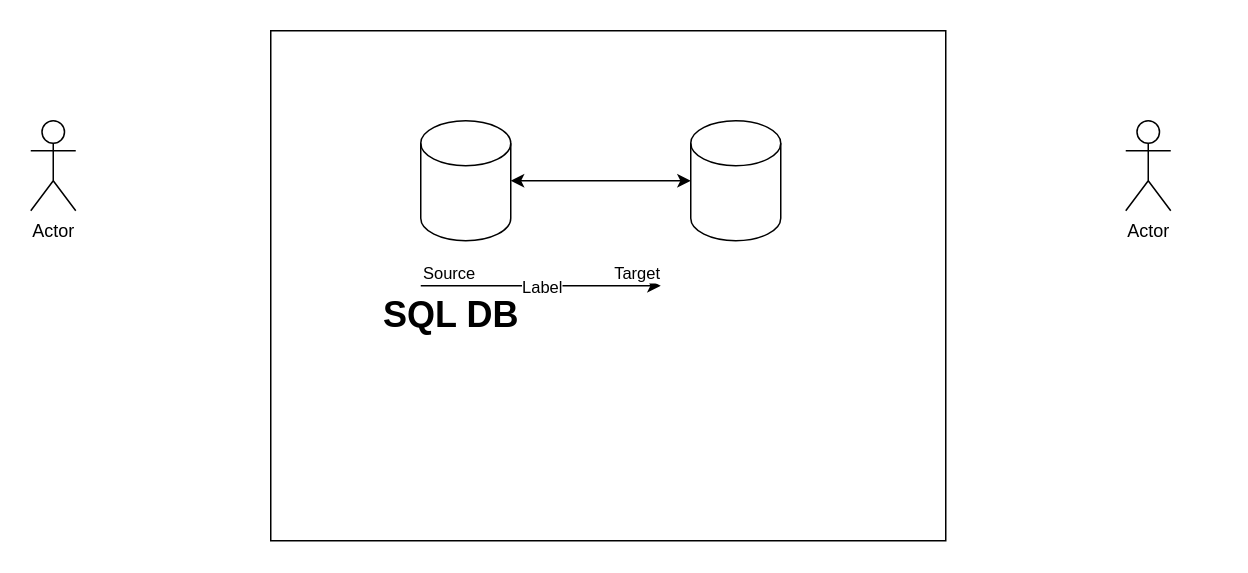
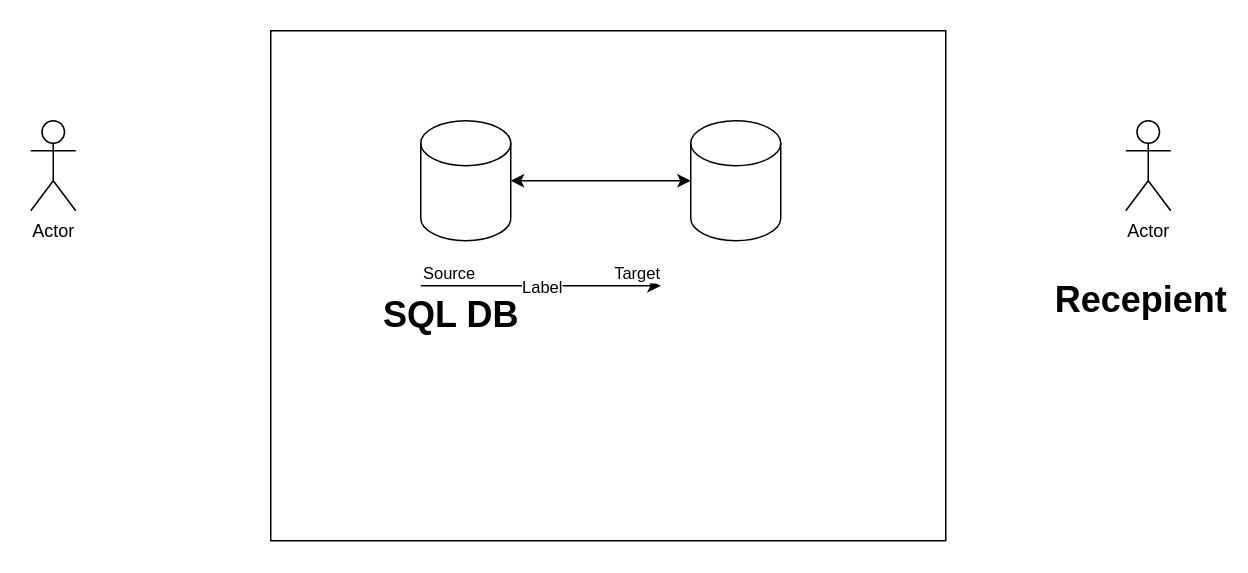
+ <mxCell id="8" value="Recepient" style="text;strokeColor=none;fillColor=none;html=1;fontSize=24;fontStyle=1;verticalAlign=middle;align=center;" vertex="1" parent="1"><mxGeometry x="710" y="180" width="100" height="40" as="geometry" /></mxCell>
